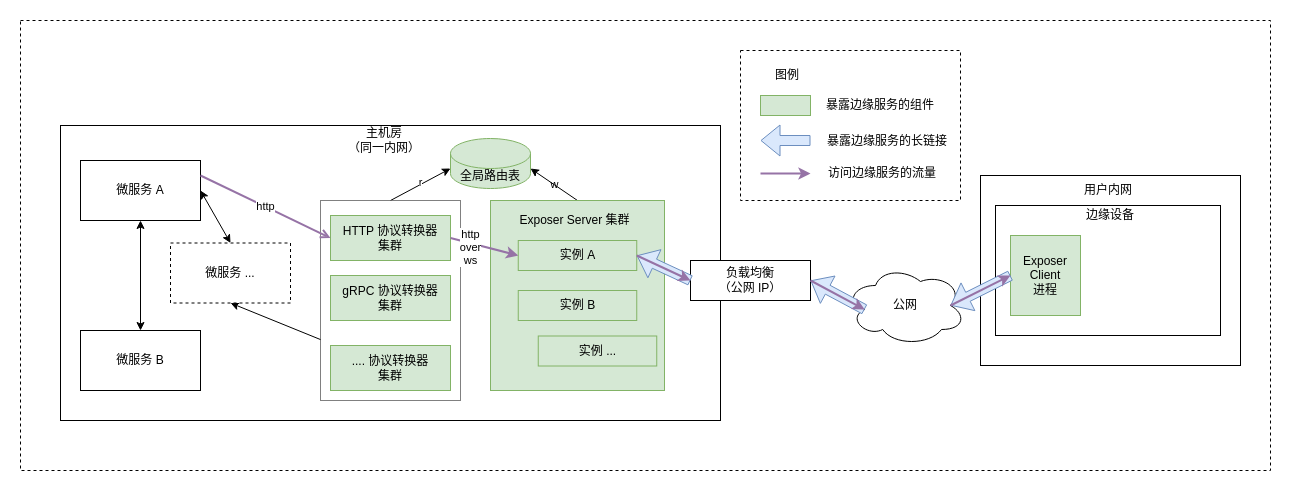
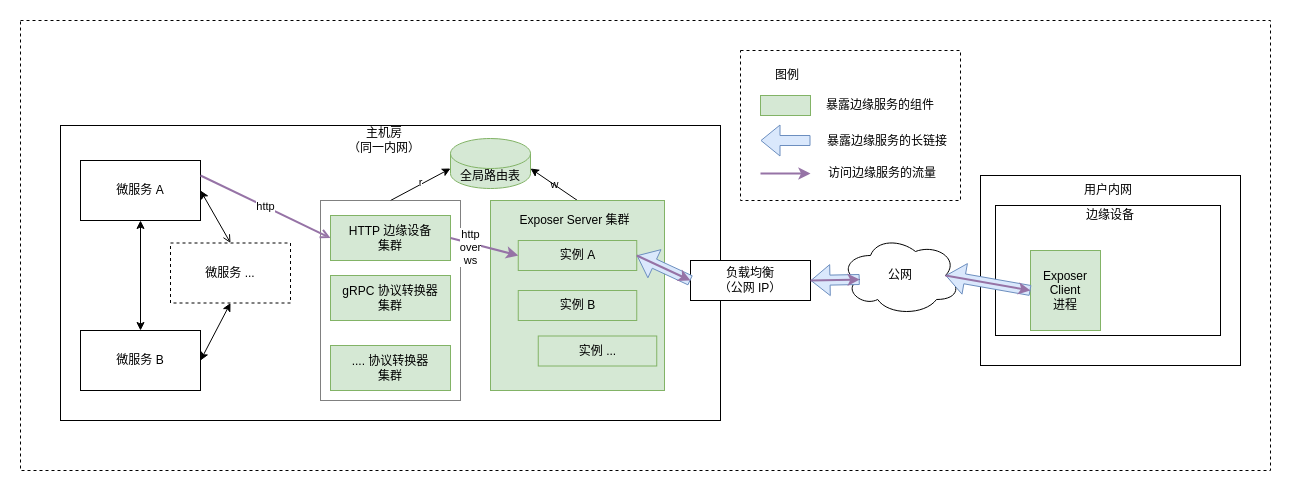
- <mxCell id="7" style="edgeStyle=none;html=1;exitX=1;exitY=0.5;exitDx=0;exitDy=0;entryX=0.5;entryY=0;entryDx=0;entryDy=0;startArrow=classic;startFill=1;" parent="1" source="8" target="11" edge="1"><mxGeometry relative="1" as="geometry" /></mxCell>
+ <mxCell id="7" style="edgeStyle=none;html=1;exitX=1;exitY=0.5;exitDx=0;exitDy=0;entryX=0.5;entryY=0;entryDx=0;entryDy=0;startArrow=classic;startFill=1;endArrow=open;" parent="1" source="8" target="11" edge="1"><mxGeometry relative="1" as="geometry" /></mxCell>
- <mxCell id="42" value="HTTP 协议转换器&lt;br&gt;集群" style="rounded=0;whiteSpace=wrap;html=1;fillColor=#d5e8d4;strokeColor=#82b366;" parent="1" vertex="1"><mxGeometry x="330" y="215" width="120" height="45" as="geometry" /></mxCell>
+ <mxCell id="42" value="HTTP 边缘设备&lt;br&gt;集群" style="rounded=0;whiteSpace=wrap;html=1;fillColor=#d5e8d4;strokeColor=#82b366;" parent="1" vertex="1"><mxGeometry x="330" y="215" width="120" height="45" as="geometry" /></mxCell>
- <mxCell id="18" value="Exposer Client&lt;br&gt;进程" style="rounded=0;whiteSpace=wrap;html=1;fillColor=#d5e8d4;strokeColor=#82b366;" parent="1" vertex="1"><mxGeometry x="1010" y="235" width="70" height="80" as="geometry" /></mxCell>
+ <mxCell id="18" value="Exposer Client&lt;br&gt;进程" style="rounded=0;whiteSpace=wrap;html=1;fillColor=#d5e8d4;strokeColor=#82b366;" parent="1" vertex="1"><mxGeometry x="1030" y="250" width="70" height="80" as="geometry" /></mxCell>
- <mxCell id="3" value="公网" style="ellipse;shape=cloud;whiteSpace=wrap;html=1;" parent="1" vertex="1"><mxGeometry x="845" y="265" width="120" height="80" as="geometry" /></mxCell>
+ <mxCell id="3" value="公网" style="ellipse;shape=cloud;whiteSpace=wrap;html=1;" parent="1" vertex="1"><mxGeometry x="840" y="235" width="120" height="80" as="geometry" /></mxCell>
- <mxCell id="10" style="edgeStyle=none;html=1;exitX=0.5;exitY=1;exitDx=0;exitDy=0;startArrow=classic;startFill=1;" parent="1" source="11" target="44" edge="1"><mxGeometry relative="1" as="geometry" /></mxCell>
+ <mxCell id="10" style="edgeStyle=none;html=1;exitX=0.5;exitY=1;exitDx=0;exitDy=0;entryX=1;entryY=0.5;entryDx=0;entryDy=0;startArrow=classic;startFill=1;" parent="1" source="11" target="9" edge="1"><mxGeometry relative="1" as="geometry" /></mxCell>
